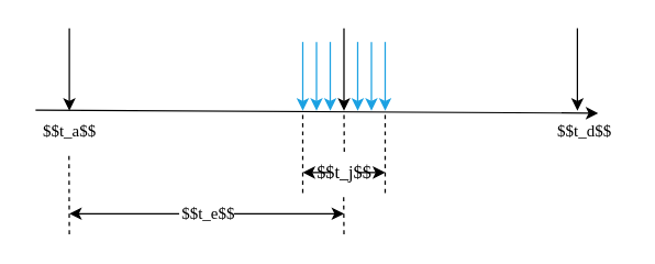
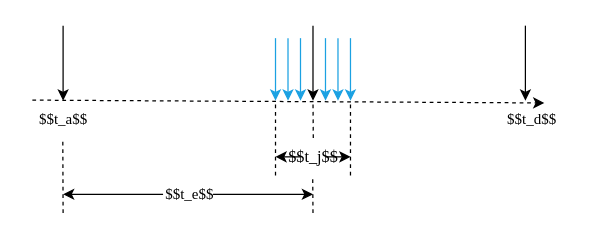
- <mxCell id="2" value="" style="endArrow=classic;html=1;entryX=0.669;entryY=0.061;entryDx=0;entryDy=0;entryPerimeter=0;exitX=0.09;exitY=-0.013;exitDx=0;exitDy=0;exitPerimeter=0;" parent="1" source="8" target="6" edge="1"><mxGeometry width="50" height="50" relative="1" as="geometry"><mxPoint x="-130" y="80" as="sourcePoint" /><mxPoint x="540" y="80" as="targetPoint" /></mxGeometry></mxCell>
+ <mxCell id="2" value="" style="endArrow=classic;html=1;entryX=0.669;entryY=0.061;entryDx=0;entryDy=0;entryPerimeter=0;exitX=0.09;exitY=-0.013;exitDx=0;exitDy=0;exitPerimeter=0;dashed=1;" parent="1" source="8" target="6" edge="1"><mxGeometry width="50" height="50" relative="1" as="geometry"><mxPoint x="-130" y="80" as="sourcePoint" /><mxPoint x="540" y="80" as="targetPoint" /></mxGeometry></mxCell>
